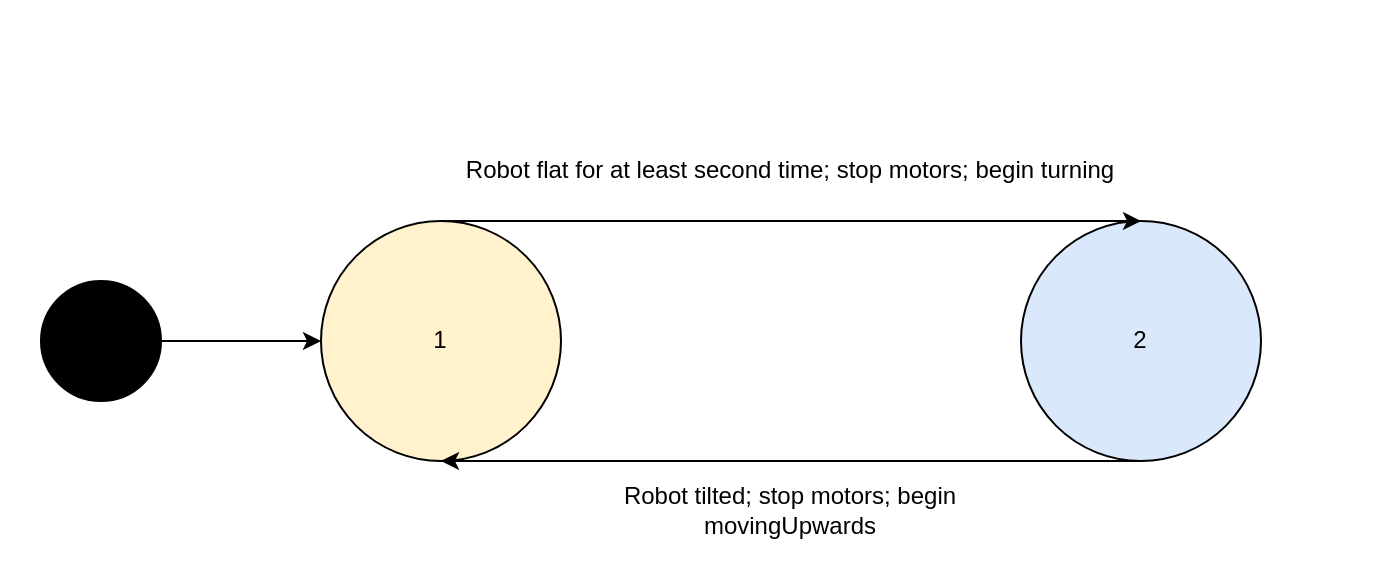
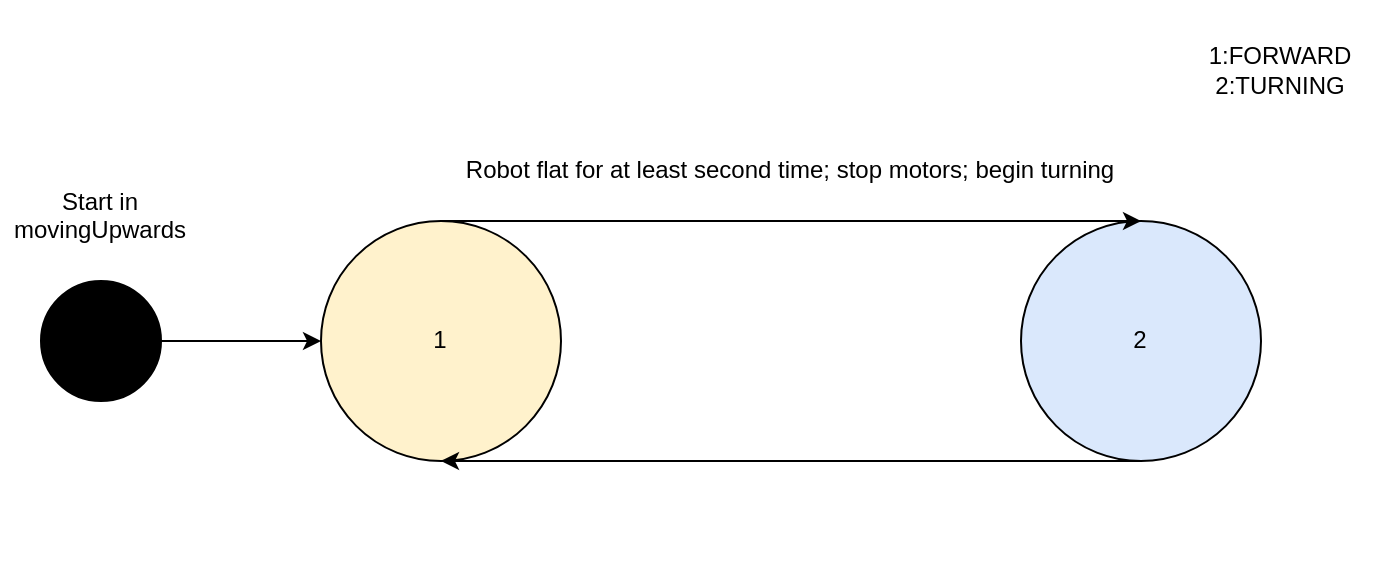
+ <mxCell id="11" value="1:FORWARD&lt;div&gt;2:TURNING&lt;/div&gt;" style="text;html=1;align=center;verticalAlign=middle;whiteSpace=wrap;rounded=0;" vertex="1" parent="1"><mxGeometry x="610" y="20" width="60" height="30" as="geometry" /></mxCell>
+ <mxCell id="8" value="Start in movingUpwards&lt;div&gt;&lt;br&gt;&lt;/div&gt;" style="text;html=1;align=center;verticalAlign=middle;whiteSpace=wrap;rounded=0;" vertex="1" parent="1"><mxGeometry x="20" y="100" width="60" height="30" as="geometry" /></mxCell>
- <mxCell id="9" value="Robot tilted; stop motors; begin movingUpwards" style="text;html=1;align=center;verticalAlign=middle;whiteSpace=wrap;rounded=0;" vertex="1" parent="1"><mxGeometry x="280" y="240" width="230" height="30" as="geometry" /></mxCell>
